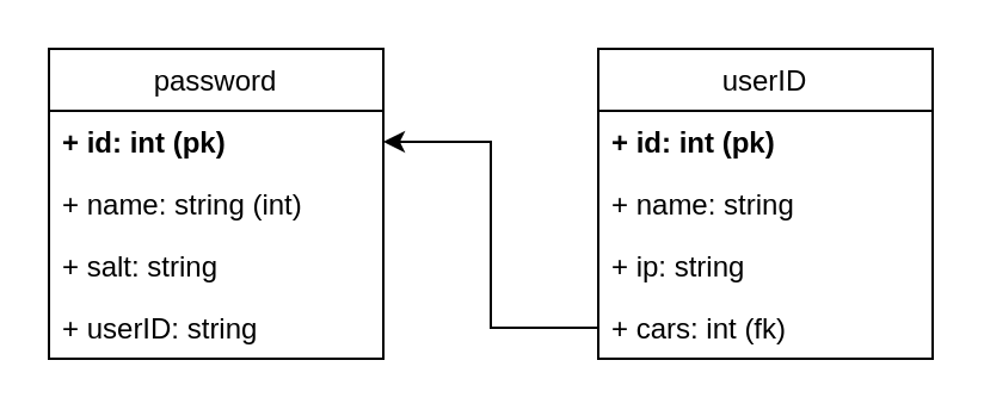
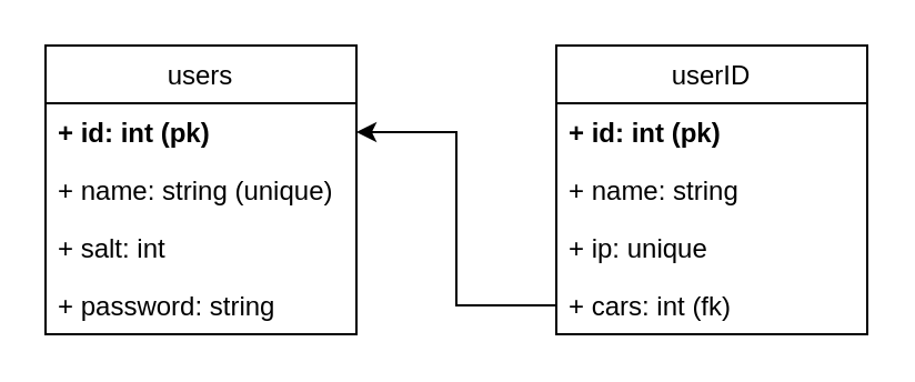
- <mxCell id="2" value="password" style="swimlane;fontStyle=0;childLayout=stackLayout;horizontal=1;startSize=26;fillColor=none;horizontalStack=0;resizeParent=1;resizeParentMax=0;resizeLast=0;collapsible=1;marginBottom=0;" parent="1" vertex="1"><mxGeometry x="20" y="20" width="140" height="130" as="geometry" /></mxCell>
+ <mxCell id="2" value="users" style="swimlane;fontStyle=0;childLayout=stackLayout;horizontal=1;startSize=26;fillColor=none;horizontalStack=0;resizeParent=1;resizeParentMax=0;resizeLast=0;collapsible=1;marginBottom=0;" parent="1" vertex="1"><mxGeometry x="20" y="20" width="140" height="130" as="geometry" /></mxCell>
- <mxCell id="4" value="+ name: string (int)" style="text;strokeColor=none;fillColor=none;align=left;verticalAlign=top;spacingLeft=4;spacingRight=4;overflow=hidden;rotatable=0;points=[[0,0.5],[1,0.5]];portConstraint=eastwest;" parent="2" vertex="1"><mxGeometry y="52" width="140" height="26" as="geometry" /></mxCell>
+ <mxCell id="4" value="+ name: string (unique)" style="text;strokeColor=none;fillColor=none;align=left;verticalAlign=top;spacingLeft=4;spacingRight=4;overflow=hidden;rotatable=0;points=[[0,0.5],[1,0.5]];portConstraint=eastwest;" parent="2" vertex="1"><mxGeometry y="52" width="140" height="26" as="geometry" /></mxCell>
- <mxCell id="5" value="+ salt: string" style="text;strokeColor=none;fillColor=none;align=left;verticalAlign=top;spacingLeft=4;spacingRight=4;overflow=hidden;rotatable=0;points=[[0,0.5],[1,0.5]];portConstraint=eastwest;" parent="2" vertex="1"><mxGeometry y="78" width="140" height="26" as="geometry" /></mxCell>
+ <mxCell id="5" value="+ salt: int" style="text;strokeColor=none;fillColor=none;align=left;verticalAlign=top;spacingLeft=4;spacingRight=4;overflow=hidden;rotatable=0;points=[[0,0.5],[1,0.5]];portConstraint=eastwest;" parent="2" vertex="1"><mxGeometry y="78" width="140" height="26" as="geometry" /></mxCell>
- <mxCell id="10" value="+ ip: string" style="text;strokeColor=none;fillColor=none;align=left;verticalAlign=top;spacingLeft=4;spacingRight=4;overflow=hidden;rotatable=0;points=[[0,0.5],[1,0.5]];portConstraint=eastwest;" vertex="1" parent="7"><mxGeometry y="78" width="140" height="26" as="geometry" /></mxCell>
+ <mxCell id="10" value="+ ip: unique" style="text;strokeColor=none;fillColor=none;align=left;verticalAlign=top;spacingLeft=4;spacingRight=4;overflow=hidden;rotatable=0;points=[[0,0.5],[1,0.5]];portConstraint=eastwest;" vertex="1" parent="7"><mxGeometry y="78" width="140" height="26" as="geometry" /></mxCell>
- <mxCell id="6" value="+ userID: string" style="text;strokeColor=none;fillColor=none;align=left;verticalAlign=top;spacingLeft=4;spacingRight=4;overflow=hidden;rotatable=0;points=[[0,0.5],[1,0.5]];portConstraint=eastwest;" parent="2" vertex="1"><mxGeometry y="104" width="140" height="26" as="geometry" /></mxCell>
+ <mxCell id="6" value="+ password: string" style="text;strokeColor=none;fillColor=none;align=left;verticalAlign=top;spacingLeft=4;spacingRight=4;overflow=hidden;rotatable=0;points=[[0,0.5],[1,0.5]];portConstraint=eastwest;" parent="2" vertex="1"><mxGeometry y="104" width="140" height="26" as="geometry" /></mxCell>
